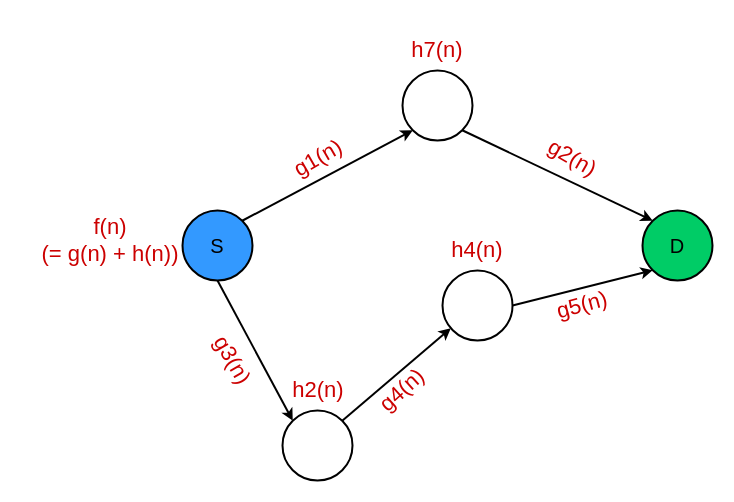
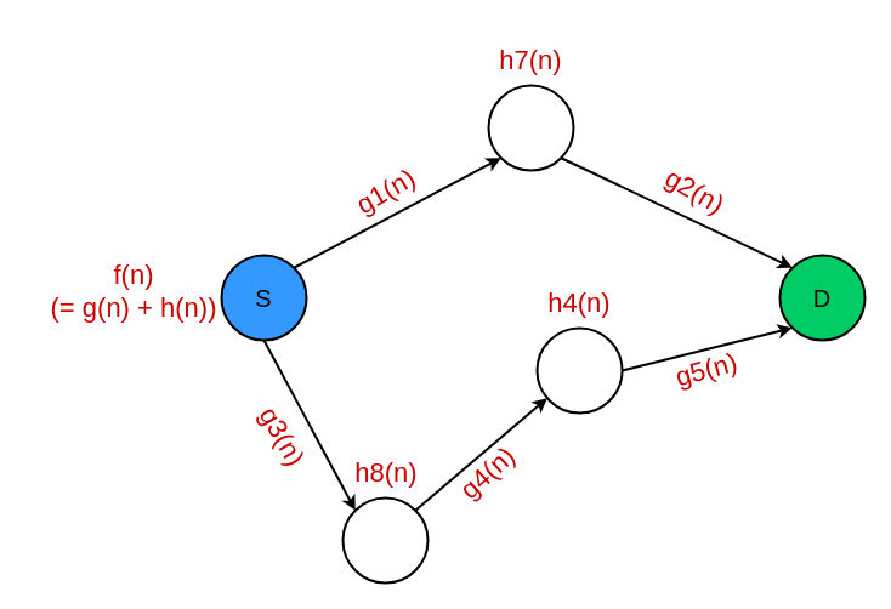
- <mxCell id="16" value="&lt;font style=&quot;font-size: 22px&quot; color=&quot;#cc0000&quot;&gt;h2(n)&lt;/font&gt;" style="rounded=0;whiteSpace=wrap;html=1;strokeWidth=2;fillColor=none;strokeColor=none;" vertex="1" parent="1"><mxGeometry x="228" y="360" width="180" height="60" as="geometry" /></mxCell>
+ <mxCell id="16" value="&lt;font style=&quot;font-size: 22px&quot; color=&quot;#cc0000&quot;&gt;h8(n)&lt;/font&gt;" style="rounded=0;whiteSpace=wrap;html=1;strokeWidth=2;fillColor=none;strokeColor=none;" vertex="1" parent="1"><mxGeometry x="228" y="360" width="180" height="60" as="geometry" /></mxCell>
